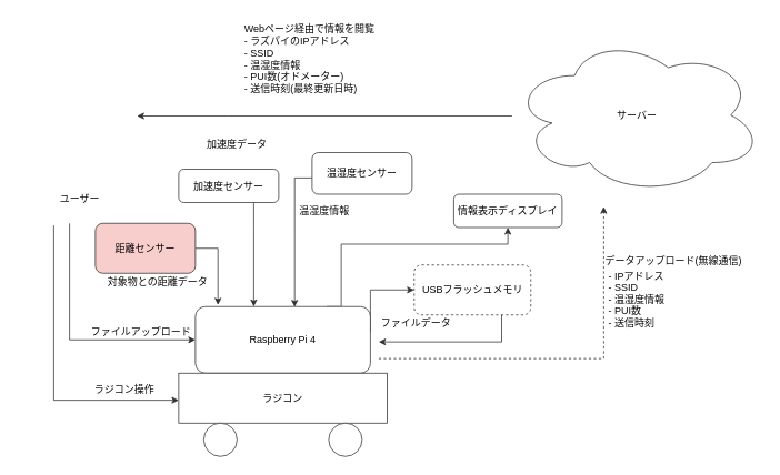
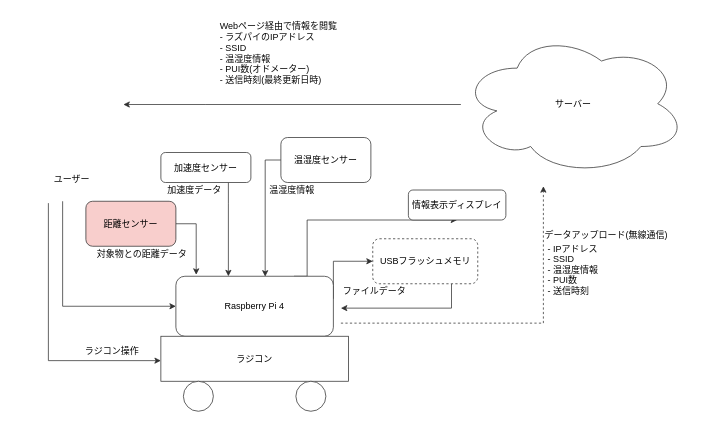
- <mxCell id="17" value="加速度データ" style="text;html=1;fillColor=none;align=center;verticalAlign=middle;whiteSpace=wrap;rounded=0;fontColor=#080808;" parent="1" vertex="1"><mxGeometry x="229" y="162.5" width="110" height="20" as="geometry" /></mxCell>
+ <mxCell id="17" value="加速度データ" style="text;html=1;fillColor=none;align=center;verticalAlign=middle;whiteSpace=wrap;rounded=0;fontColor=#080808;" parent="1" vertex="1"><mxGeometry x="204" y="242.5" width="110" height="20" as="geometry" /></mxCell>
- <mxCell id="26" value="温湿度センサー" style="rounded=1;whiteSpace=wrap;html=1;align=center;strokeColor=#303030;" parent="1" vertex="1"><mxGeometry x="374" y="182.5" width="120" height="50" as="geometry" /></mxCell>
+ <mxCell id="26" value="温湿度センサー" style="rounded=1;whiteSpace=wrap;html=1;align=center;strokeColor=#303030;" parent="1" vertex="1"><mxGeometry x="374" y="182.5" width="120" height="60" as="geometry" /></mxCell>
- <mxCell id="13" value="情報表示ディスプレイ" style="rounded=1;whiteSpace=wrap;html=1;strokeColor=#303030;" parent="1" vertex="1"><mxGeometry x="544" y="232.5" width="130" height="40" as="geometry" /></mxCell>
+ <mxCell id="13" value="情報表示ディスプレイ" style="rounded=1;whiteSpace=wrap;html=1;strokeColor=#303030;" parent="1" vertex="1"><mxGeometry x="544" y="252.5" width="130" height="40" as="geometry" /></mxCell>
- <mxCell id="30" value="ファイルアップロード" style="text;html=1;fillColor=none;align=center;verticalAlign=middle;whiteSpace=wrap;rounded=0;fontColor=#080808;" parent="1" vertex="1"><mxGeometry x="104" y="387.5" width="130" height="20" as="geometry" /></mxCell>
